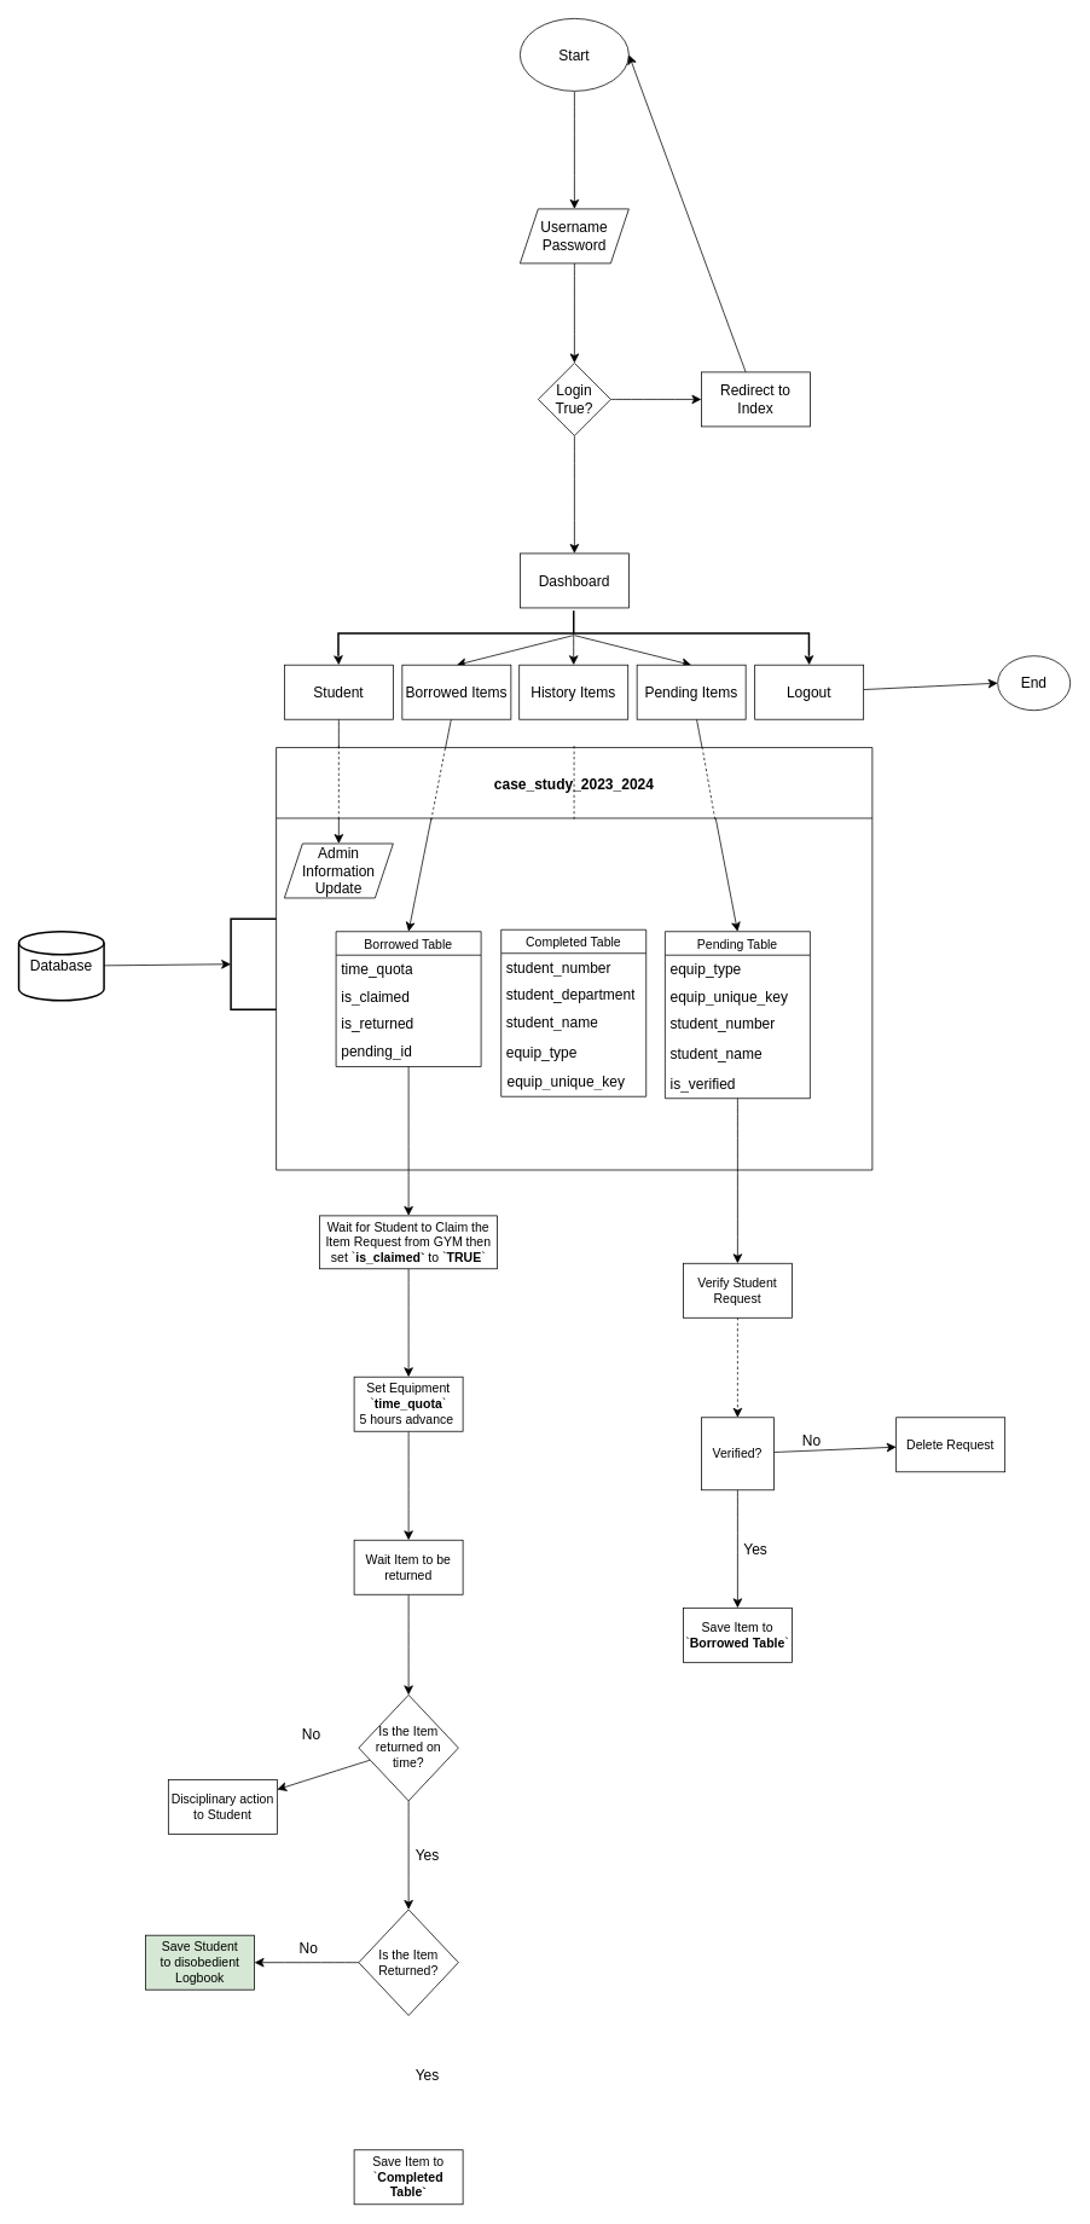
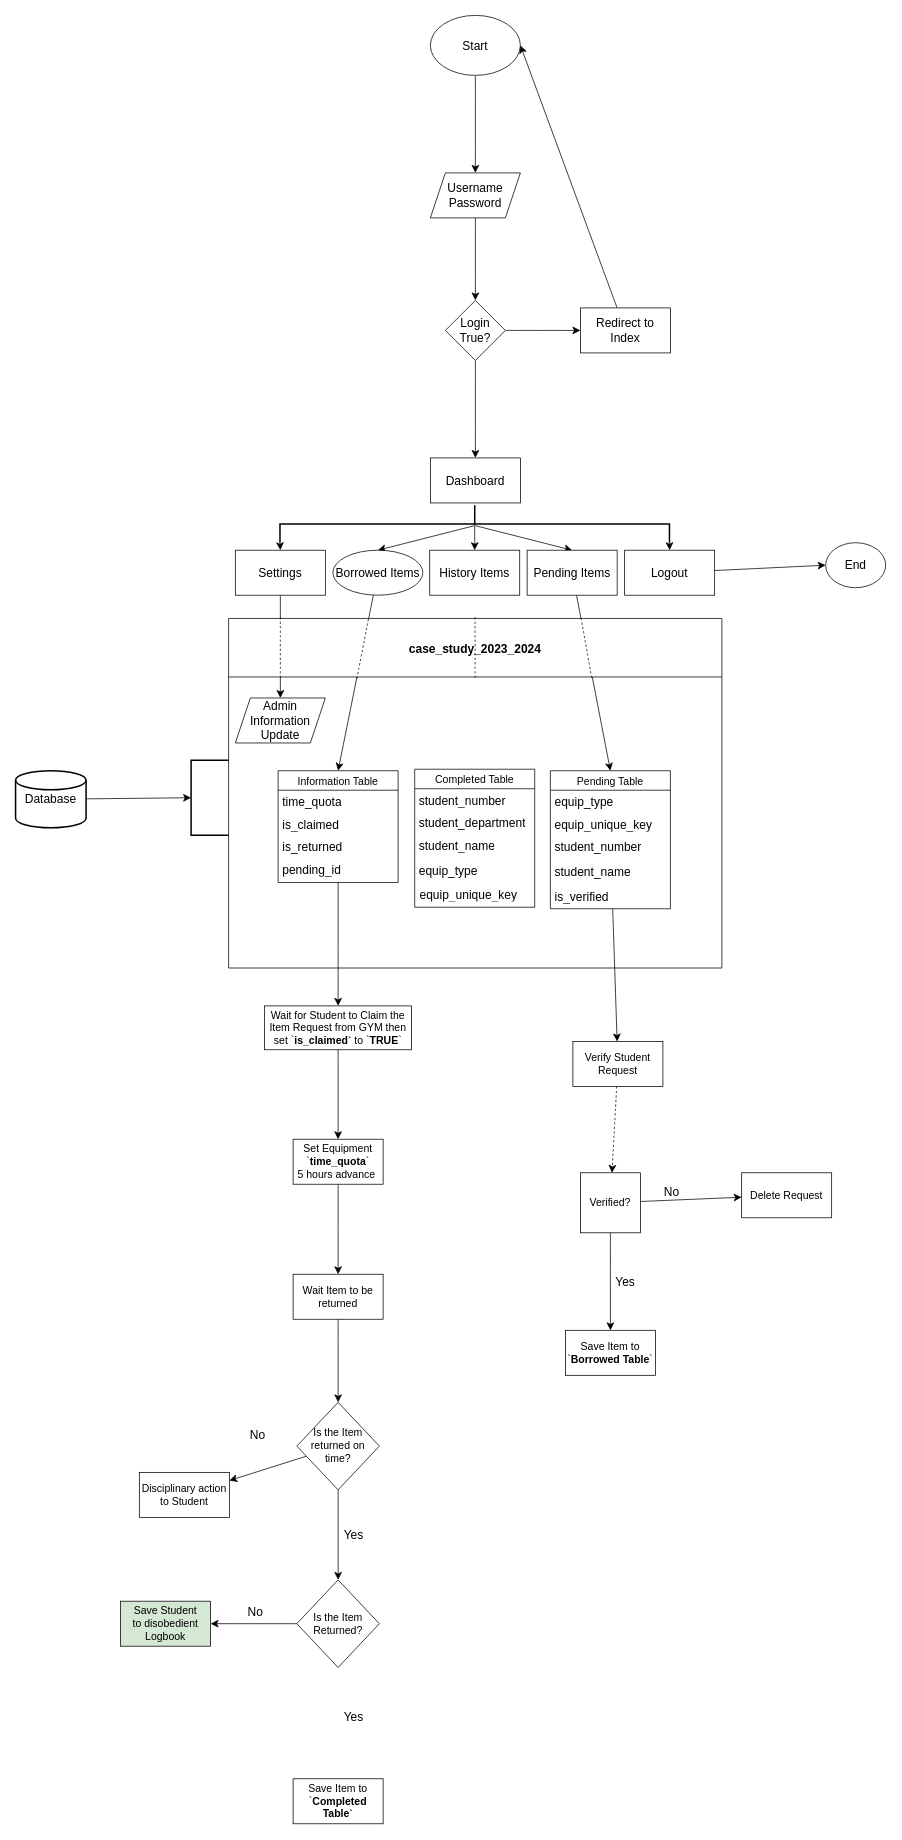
- <mxCell id="19" value="Student" style="rounded=0;whiteSpace=wrap;html=1;fontSize=16;" vertex="1" parent="1"><mxGeometry x="313" y="733" width="120" height="60" as="geometry" /></mxCell>
+ <mxCell id="19" value="Settings" style="rounded=0;whiteSpace=wrap;html=1;fontSize=16;" vertex="1" parent="1"><mxGeometry x="313" y="733" width="120" height="60" as="geometry" /></mxCell>
- <mxCell id="23" value="Borrowed Items" style="rounded=0;whiteSpace=wrap;html=1;fontSize=16;" vertex="1" parent="1"><mxGeometry x="443" y="733" width="120" height="60" as="geometry" /></mxCell>
+ <mxCell id="23" value="Borrowed Items" style="ellipse;whiteSpace=wrap;html=1;fontSize=16;" vertex="1" parent="1"><mxGeometry x="443" y="733" width="120" height="60" as="geometry" /></mxCell>
- <mxCell id="29" value="Borrowed Table" style="swimlane;fontStyle=0;childLayout=stackLayout;horizontal=1;startSize=26;horizontalStack=0;resizeParent=1;resizeParentMax=0;resizeLast=0;collapsible=1;marginBottom=0;align=center;fontSize=14;" vertex="1" parent="1"><mxGeometry x="370" y="1027" width="160" height="149" as="geometry" /></mxCell>
+ <mxCell id="29" value="Information Table" style="swimlane;fontStyle=0;childLayout=stackLayout;horizontal=1;startSize=26;horizontalStack=0;resizeParent=1;resizeParentMax=0;resizeLast=0;collapsible=1;marginBottom=0;align=center;fontSize=14;" vertex="1" parent="1"><mxGeometry x="370" y="1027" width="160" height="149" as="geometry" /></mxCell>
- <mxCell id="56" value="Verify Student Request" style="whiteSpace=wrap;html=1;fontSize=14;fontStyle=0;startSize=26;" vertex="1" parent="1"><mxGeometry x="753" y="1393" width="120" height="60" as="geometry" /></mxCell>
+ <mxCell id="56" value="Verify Student Request" style="whiteSpace=wrap;html=1;fontSize=14;fontStyle=0;startSize=26;" vertex="1" parent="1"><mxGeometry x="763" y="1388" width="120" height="60" as="geometry" /></mxCell>
